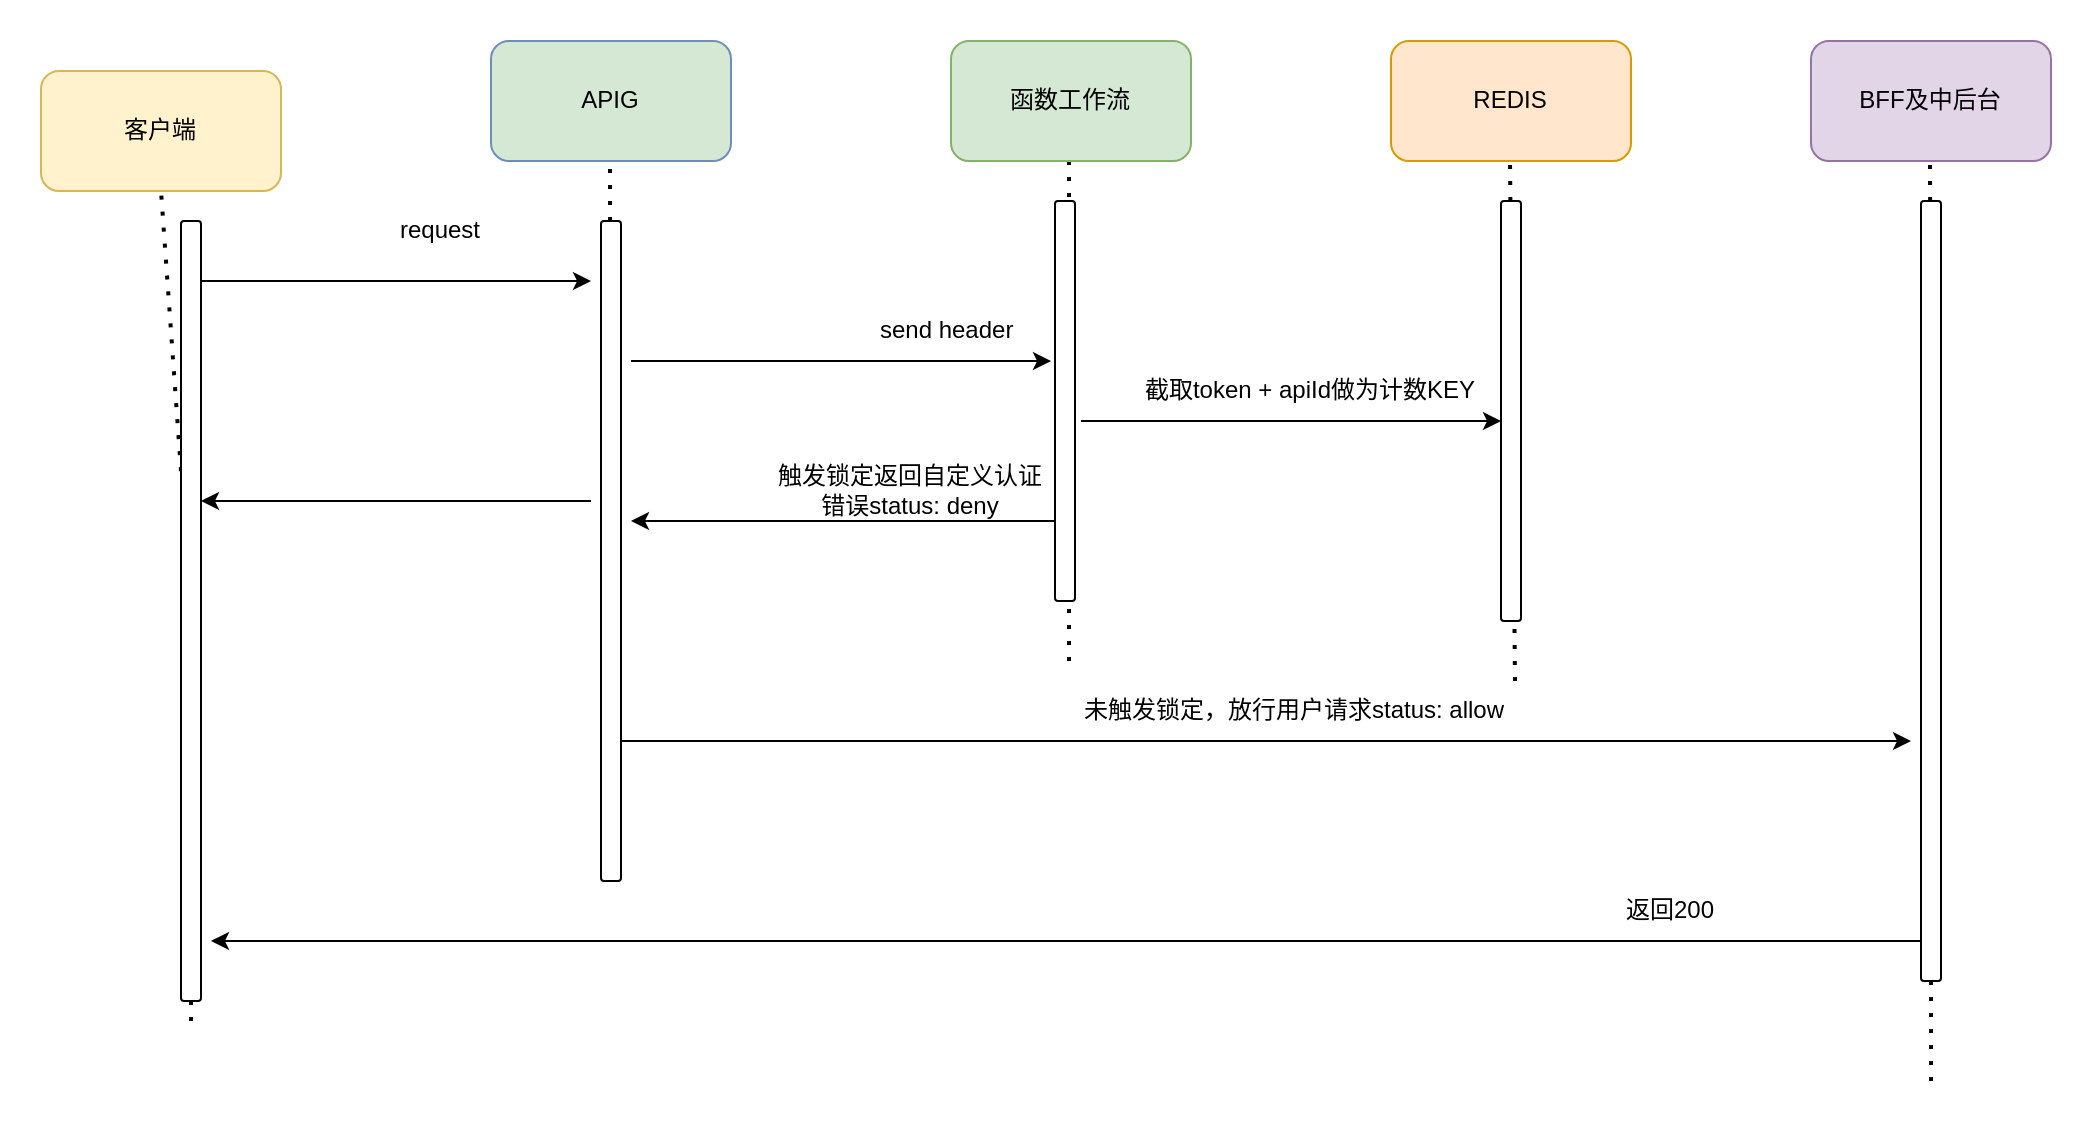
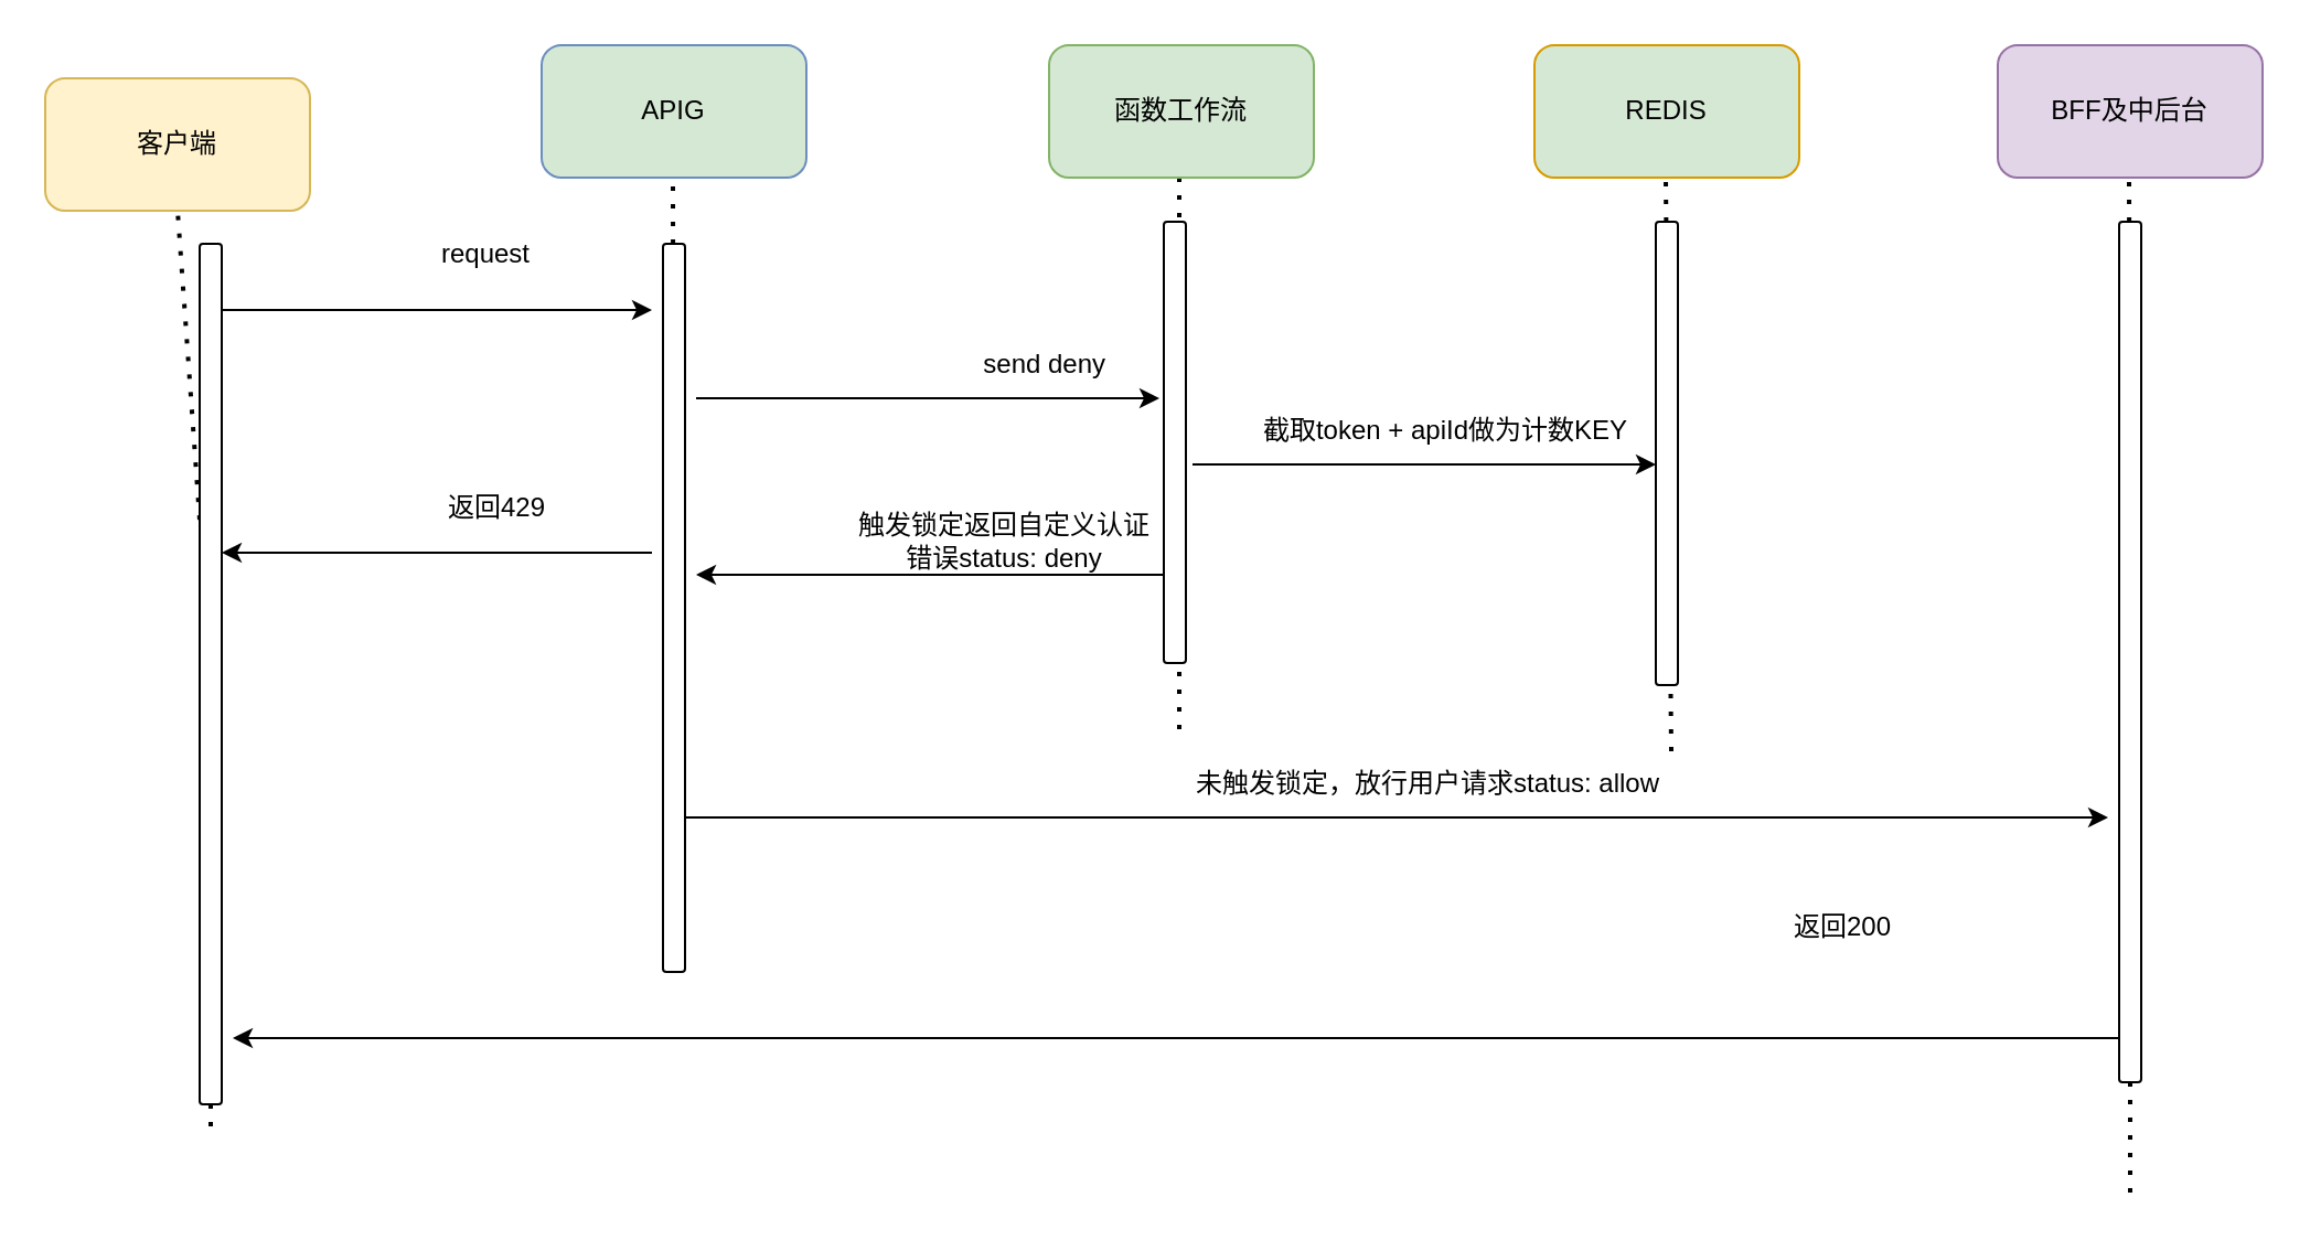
- <mxCell id="10" value="REDIS" style="rounded=1;whiteSpace=wrap;html=1;fillColor=#ffe6cc;strokeColor=#d79b00;" vertex="1" parent="1"><mxGeometry x="695" y="20" width="120" height="60" as="geometry" /></mxCell>
+ <mxCell id="10" value="REDIS" style="rounded=1;whiteSpace=wrap;html=1;fillColor=#d5e8d4;strokeColor=#d79b00;" vertex="1" parent="1"><mxGeometry x="695" y="20" width="120" height="60" as="geometry" /></mxCell>
- <mxCell id="22" value="send header&amp;nbsp;" style="text;html=1;strokeColor=none;fillColor=none;align=center;verticalAlign=middle;whiteSpace=wrap;rounded=0;" vertex="1" parent="1"><mxGeometry x="435" y="150" width="80" height="30" as="geometry" /></mxCell>
+ <mxCell id="22" value="send deny&amp;nbsp;" style="text;html=1;strokeColor=none;fillColor=none;align=center;verticalAlign=middle;whiteSpace=wrap;rounded=0;" vertex="1" parent="1"><mxGeometry x="435" y="150" width="80" height="30" as="geometry" /></mxCell>
+ <mxCell id="28" value="返回429" style="text;html=1;strokeColor=none;fillColor=none;align=center;verticalAlign=middle;whiteSpace=wrap;rounded=0;" vertex="1" parent="1"><mxGeometry x="195" y="215" width="60" height="30" as="geometry" /></mxCell>
- <mxCell id="32" value="返回200" style="text;html=1;strokeColor=none;fillColor=none;align=center;verticalAlign=middle;whiteSpace=wrap;rounded=0;" vertex="1" parent="1"><mxGeometry x="725" y="440" width="220" height="30" as="geometry" /></mxCell>
+ <mxCell id="32" value="返回200" style="text;html=1;strokeColor=none;fillColor=none;align=center;verticalAlign=middle;whiteSpace=wrap;rounded=0;" vertex="1" parent="1"><mxGeometry x="725" y="405" width="220" height="30" as="geometry" /></mxCell>
